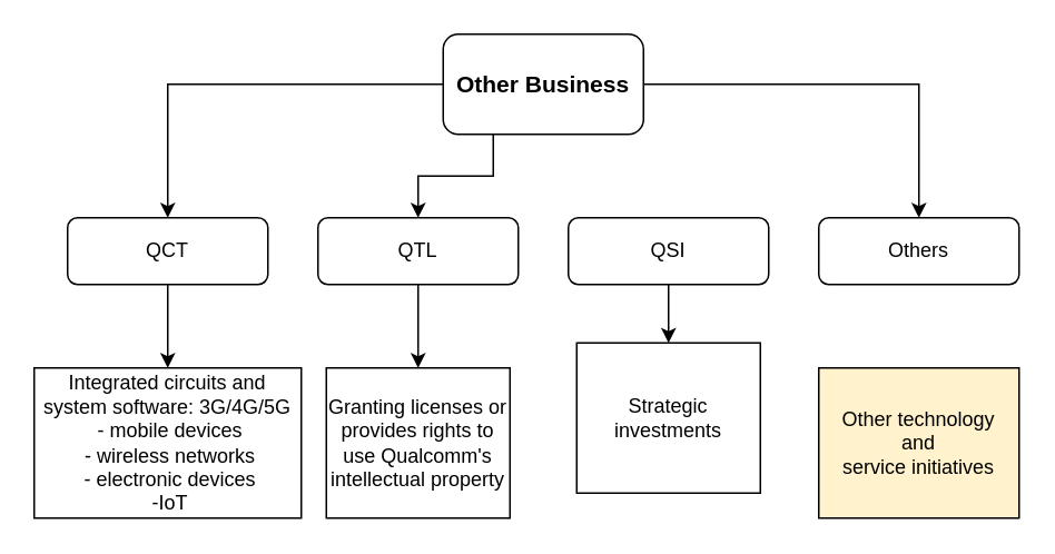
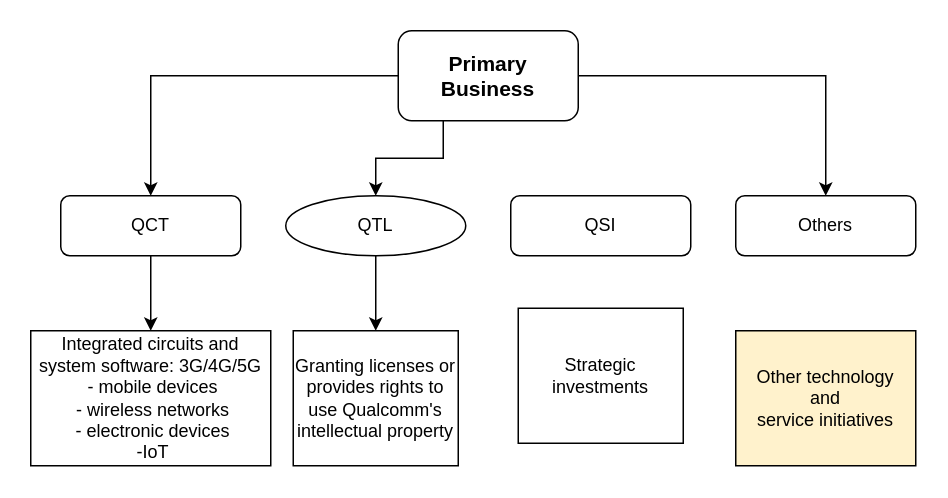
- <mxCell id="7" value="&lt;font style=&quot;font-size: 14px&quot;&gt;&lt;b&gt;Other Business&lt;/b&gt;&lt;/font&gt;" style="rounded=1;whiteSpace=wrap;html=1;" vertex="1" parent="1"><mxGeometry x="265" y="20" width="120" height="60" as="geometry" /></mxCell>
+ <mxCell id="7" value="&lt;font style=&quot;font-size: 14px&quot;&gt;&lt;b&gt;Primary Business&lt;/b&gt;&lt;/font&gt;" style="rounded=1;whiteSpace=wrap;html=1;" vertex="1" parent="1"><mxGeometry x="265" y="20" width="120" height="60" as="geometry" /></mxCell>
- <mxCell id="3" value="QTL" style="rounded=1;whiteSpace=wrap;html=1;" vertex="1" parent="1"><mxGeometry x="190" y="130" width="120" height="40" as="geometry" /></mxCell>
+ <mxCell id="3" value="QTL" style="ellipse;whiteSpace=wrap;html=1;" vertex="1" parent="1"><mxGeometry x="190" y="130" width="120" height="40" as="geometry" /></mxCell>
- <mxCell id="10" style="edgeStyle=orthogonalEdgeStyle;rounded=0;orthogonalLoop=1;jettySize=auto;html=1;exitX=0.5;exitY=1;exitDx=0;exitDy=0;entryX=0.5;entryY=0;entryDx=0;entryDy=0;" edge="1" parent="1" source="11" target="15"><mxGeometry relative="1" as="geometry" /></mxCell>
